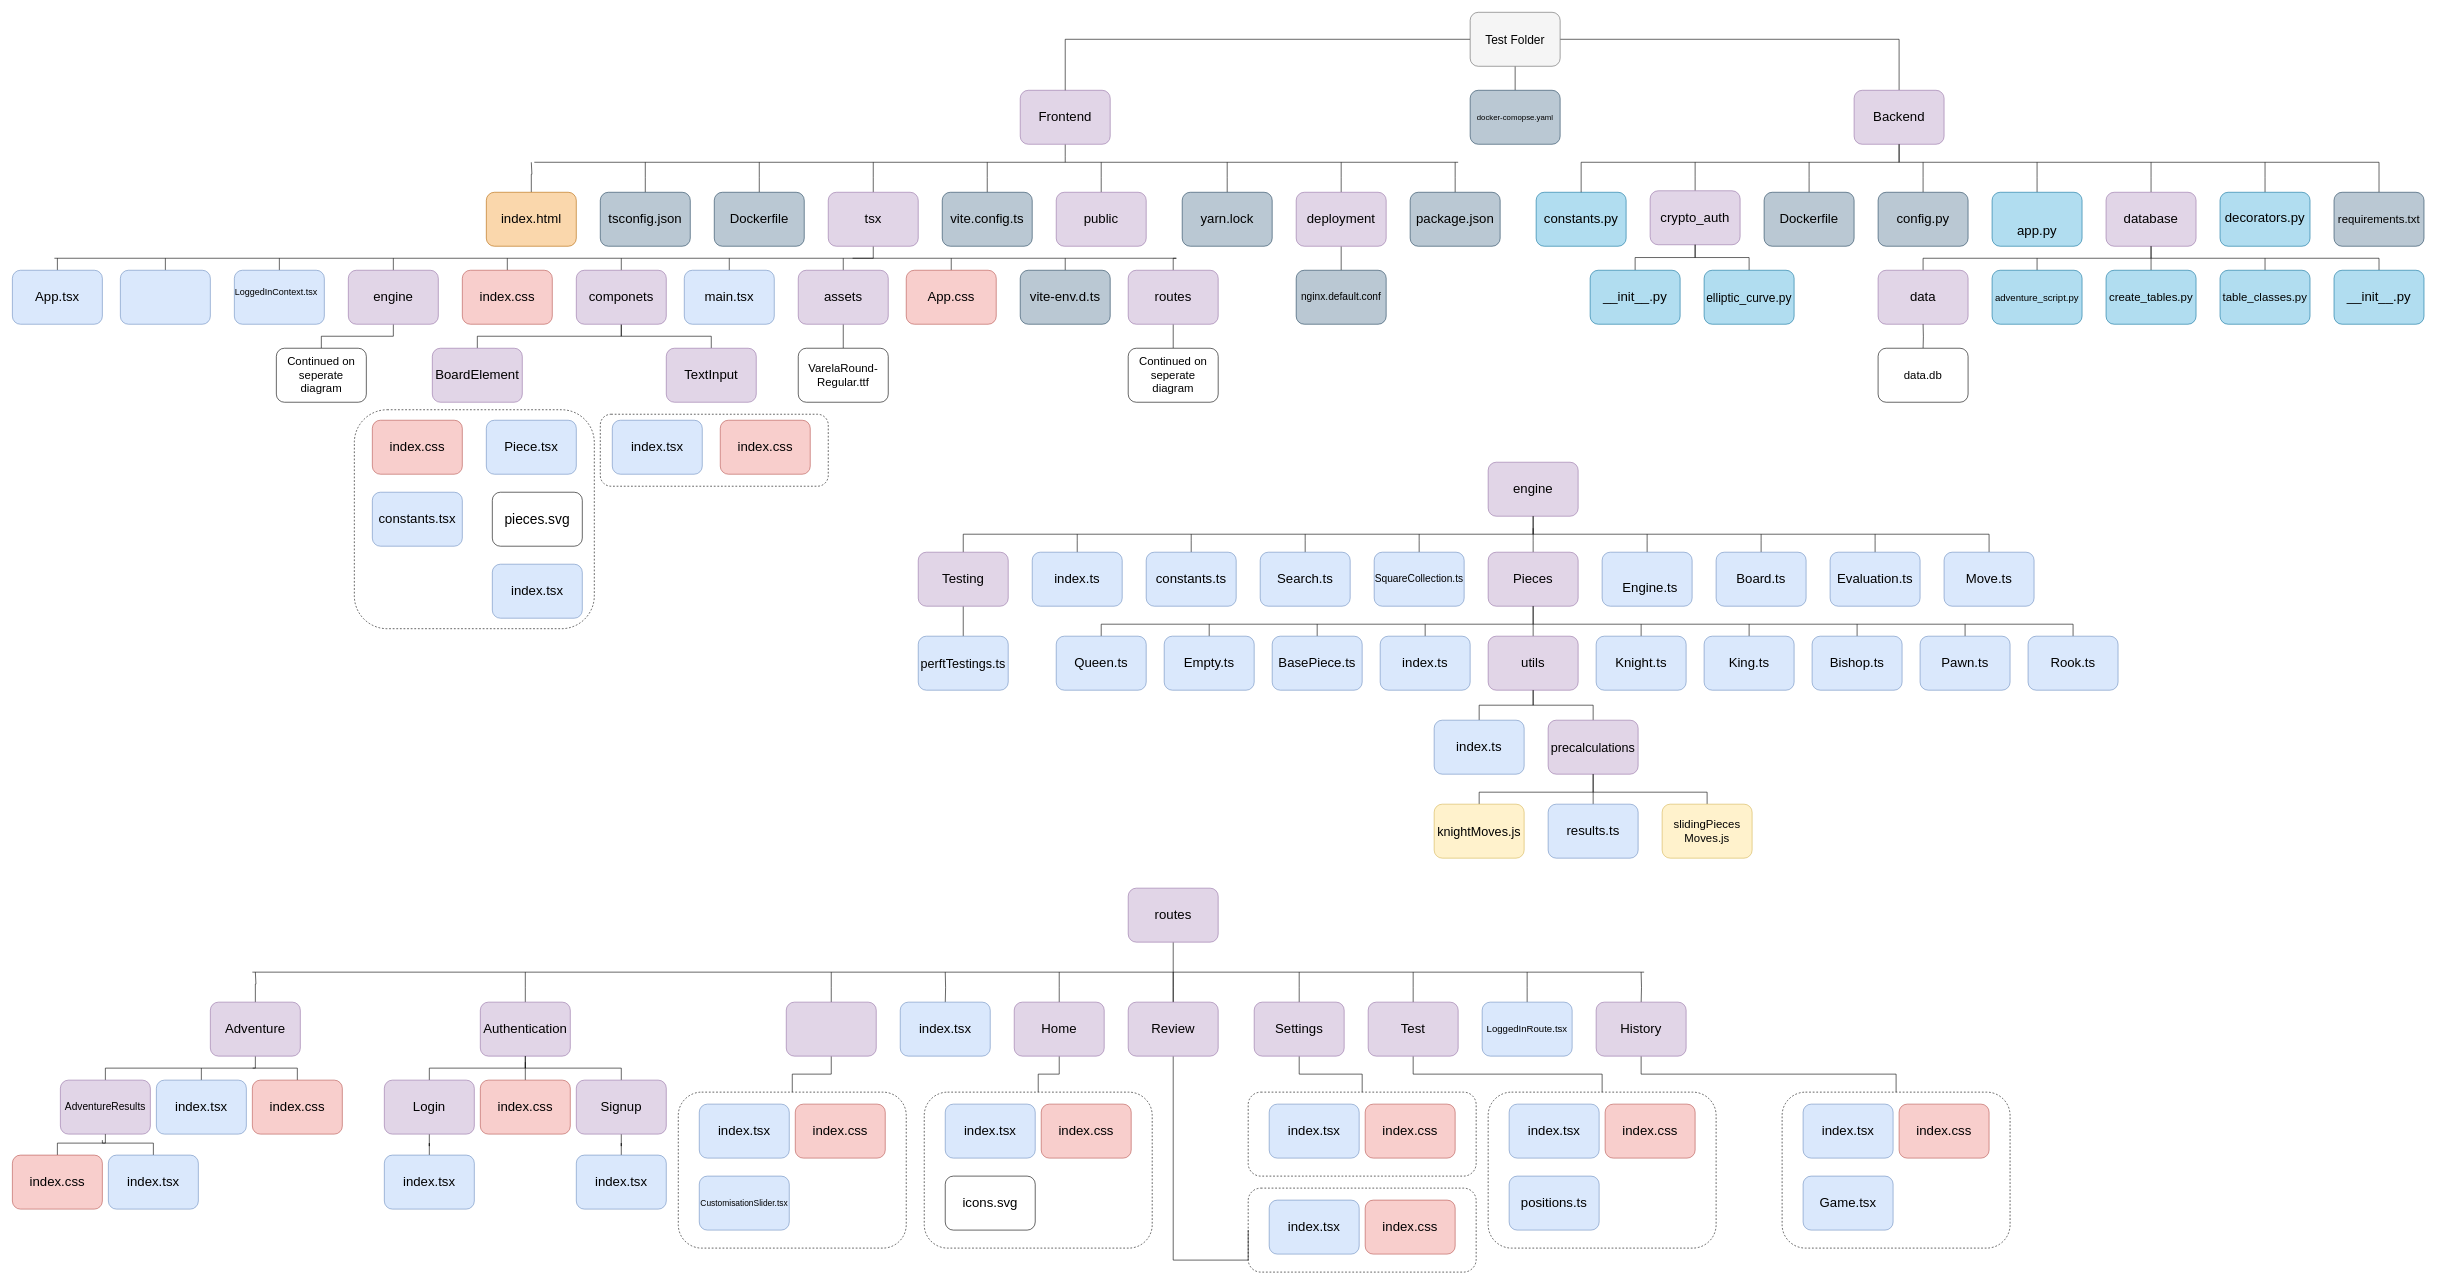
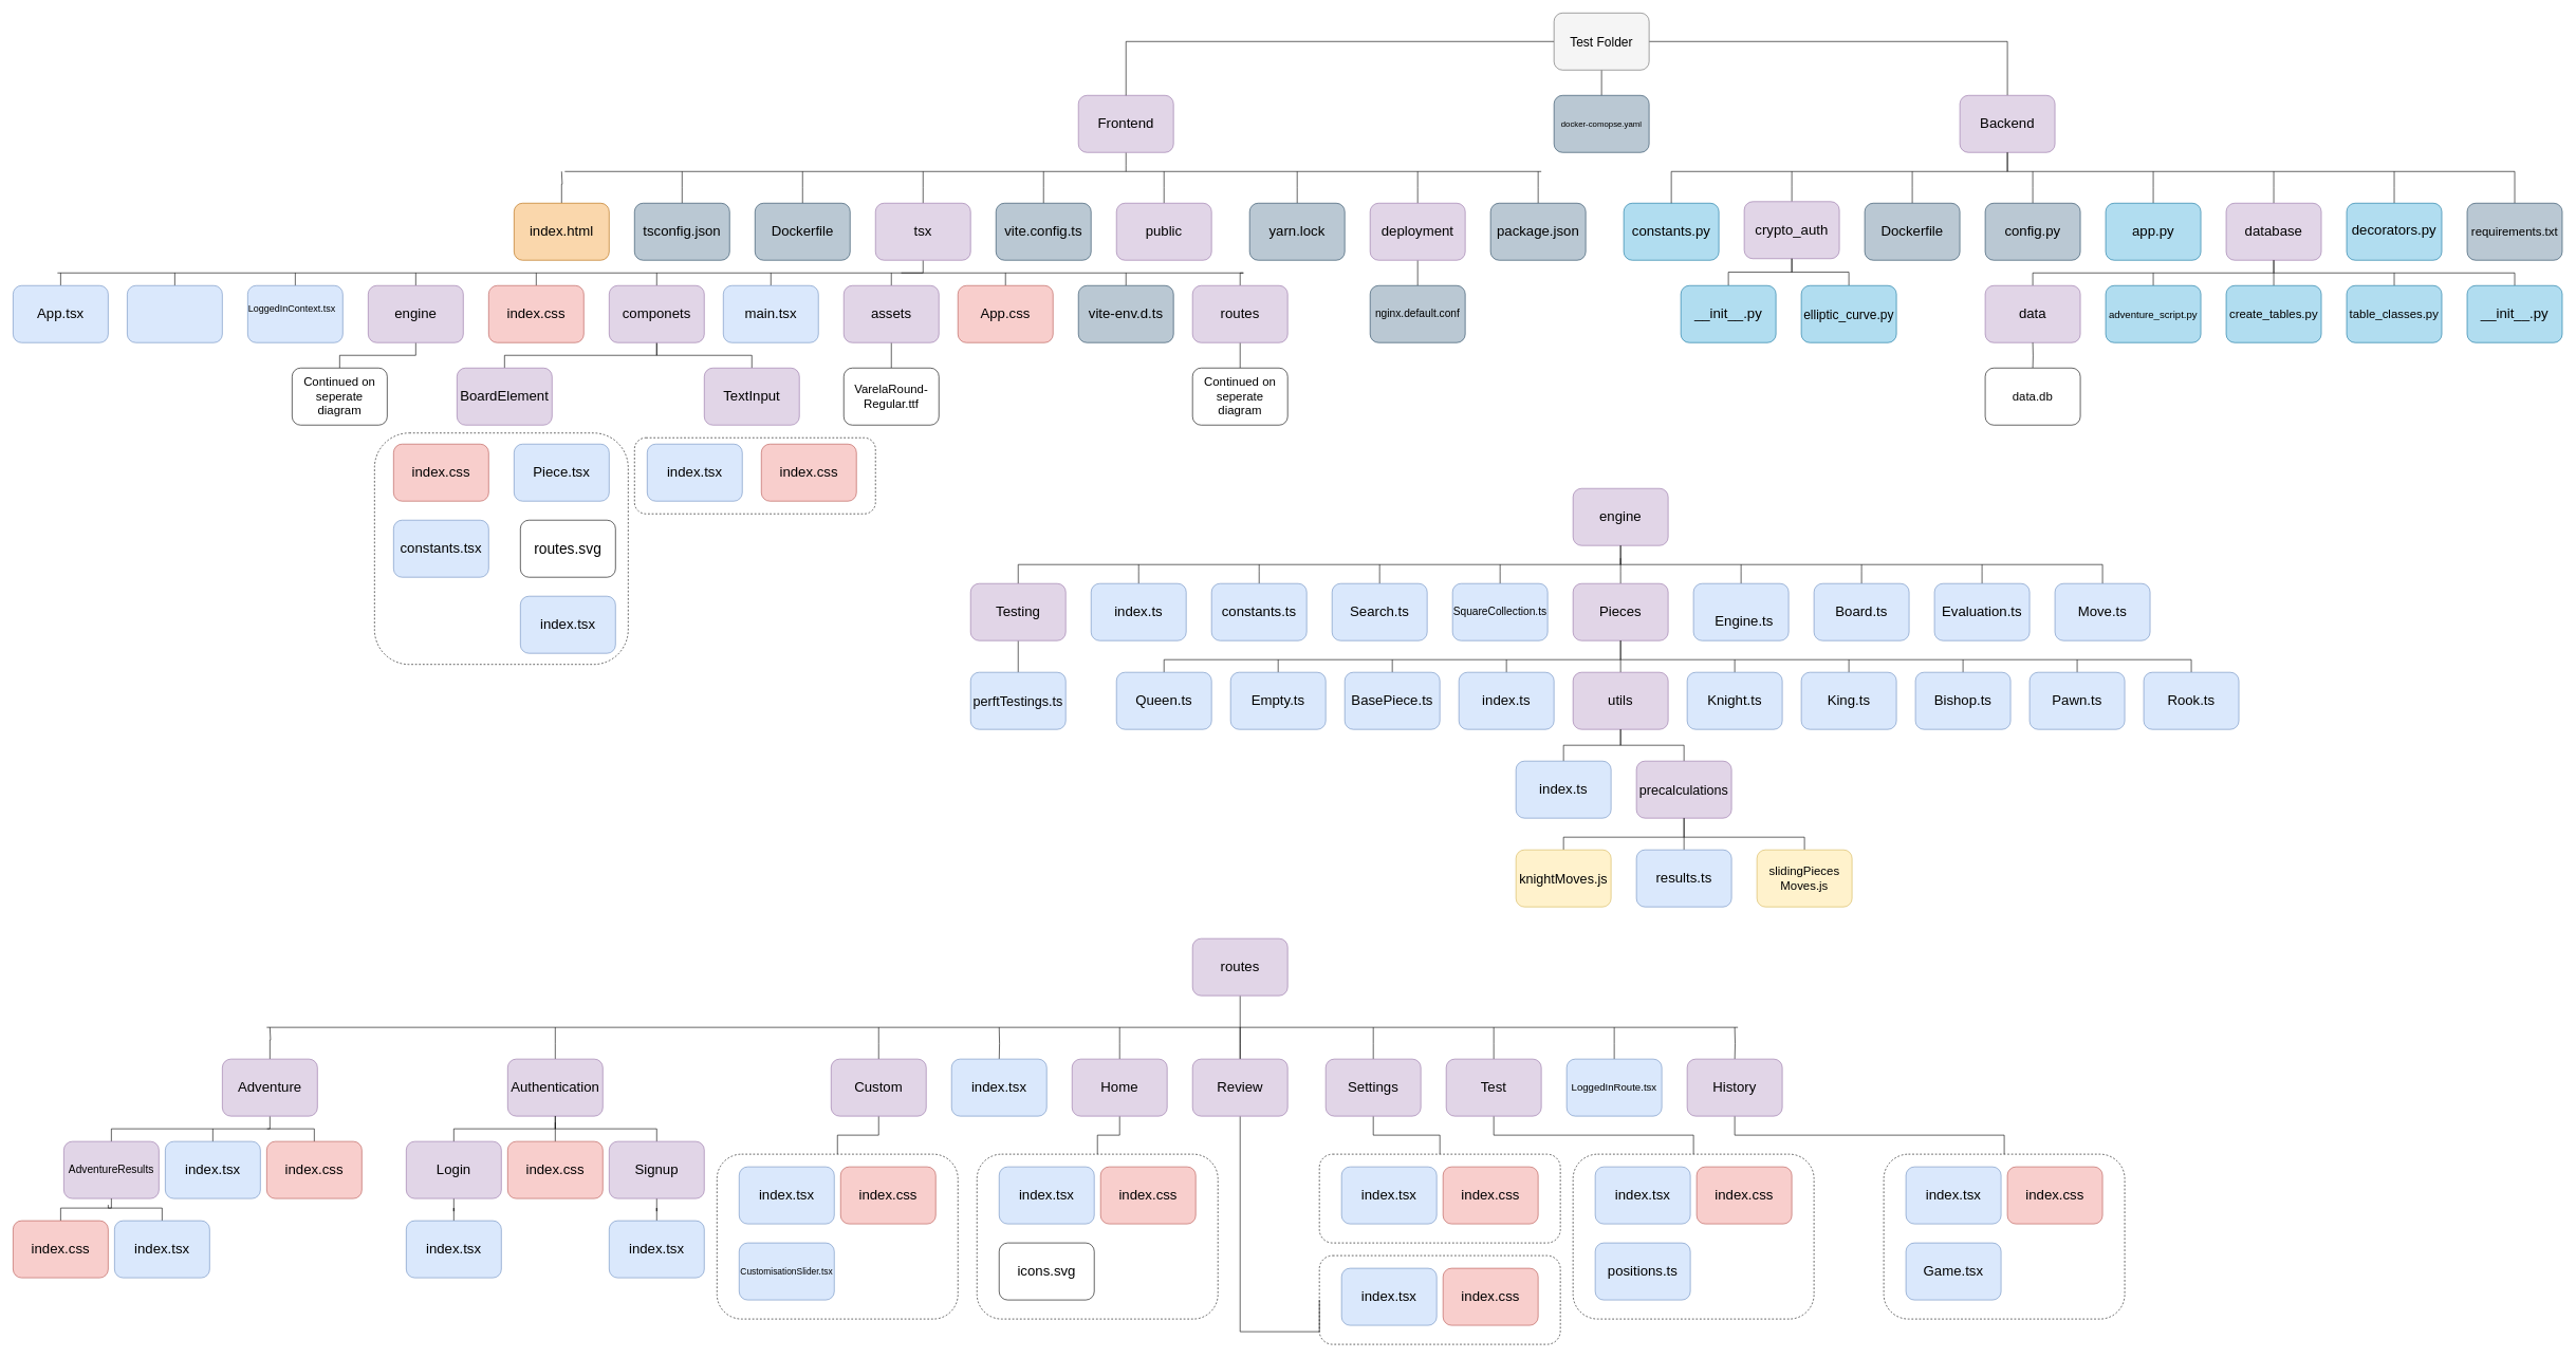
- <mxCell id="121" value="app.py" style="text;html=1;strokeColor=none;fillColor=none;align=center;verticalAlign=middle;whiteSpace=wrap;rounded=0;fontSize=22;" vertex="1" parent="1"><mxGeometry x="3330" y="370" width="130" height="30" as="geometry" /></mxCell>
+ <mxCell id="121" value="app.py" style="text;html=1;strokeColor=none;fillColor=none;align=center;verticalAlign=middle;whiteSpace=wrap;rounded=0;fontSize=22;" vertex="1" parent="1"><mxGeometry x="3330" y="350" width="130" height="30" as="geometry" /></mxCell>
- <mxCell id="102" value="pieces.svg" style="text;html=1;strokeColor=none;fillColor=none;align=center;verticalAlign=middle;whiteSpace=wrap;rounded=0;fontSize=23;" vertex="1" parent="1"><mxGeometry x="830" y="850" width="130" height="30" as="geometry" /></mxCell>
+ <mxCell id="102" value="routes.svg" style="text;html=1;strokeColor=none;fillColor=none;align=center;verticalAlign=middle;whiteSpace=wrap;rounded=0;fontSize=23;" vertex="1" parent="1"><mxGeometry x="830" y="850" width="130" height="30" as="geometry" /></mxCell>
+ <mxCell id="173" value="Custom" style="text;html=1;strokeColor=none;fillColor=none;align=center;verticalAlign=middle;whiteSpace=wrap;rounded=0;fontSize=22;" vertex="1" parent="1"><mxGeometry x="1320" y="1700" width="130" height="30" as="geometry" /></mxCell>
